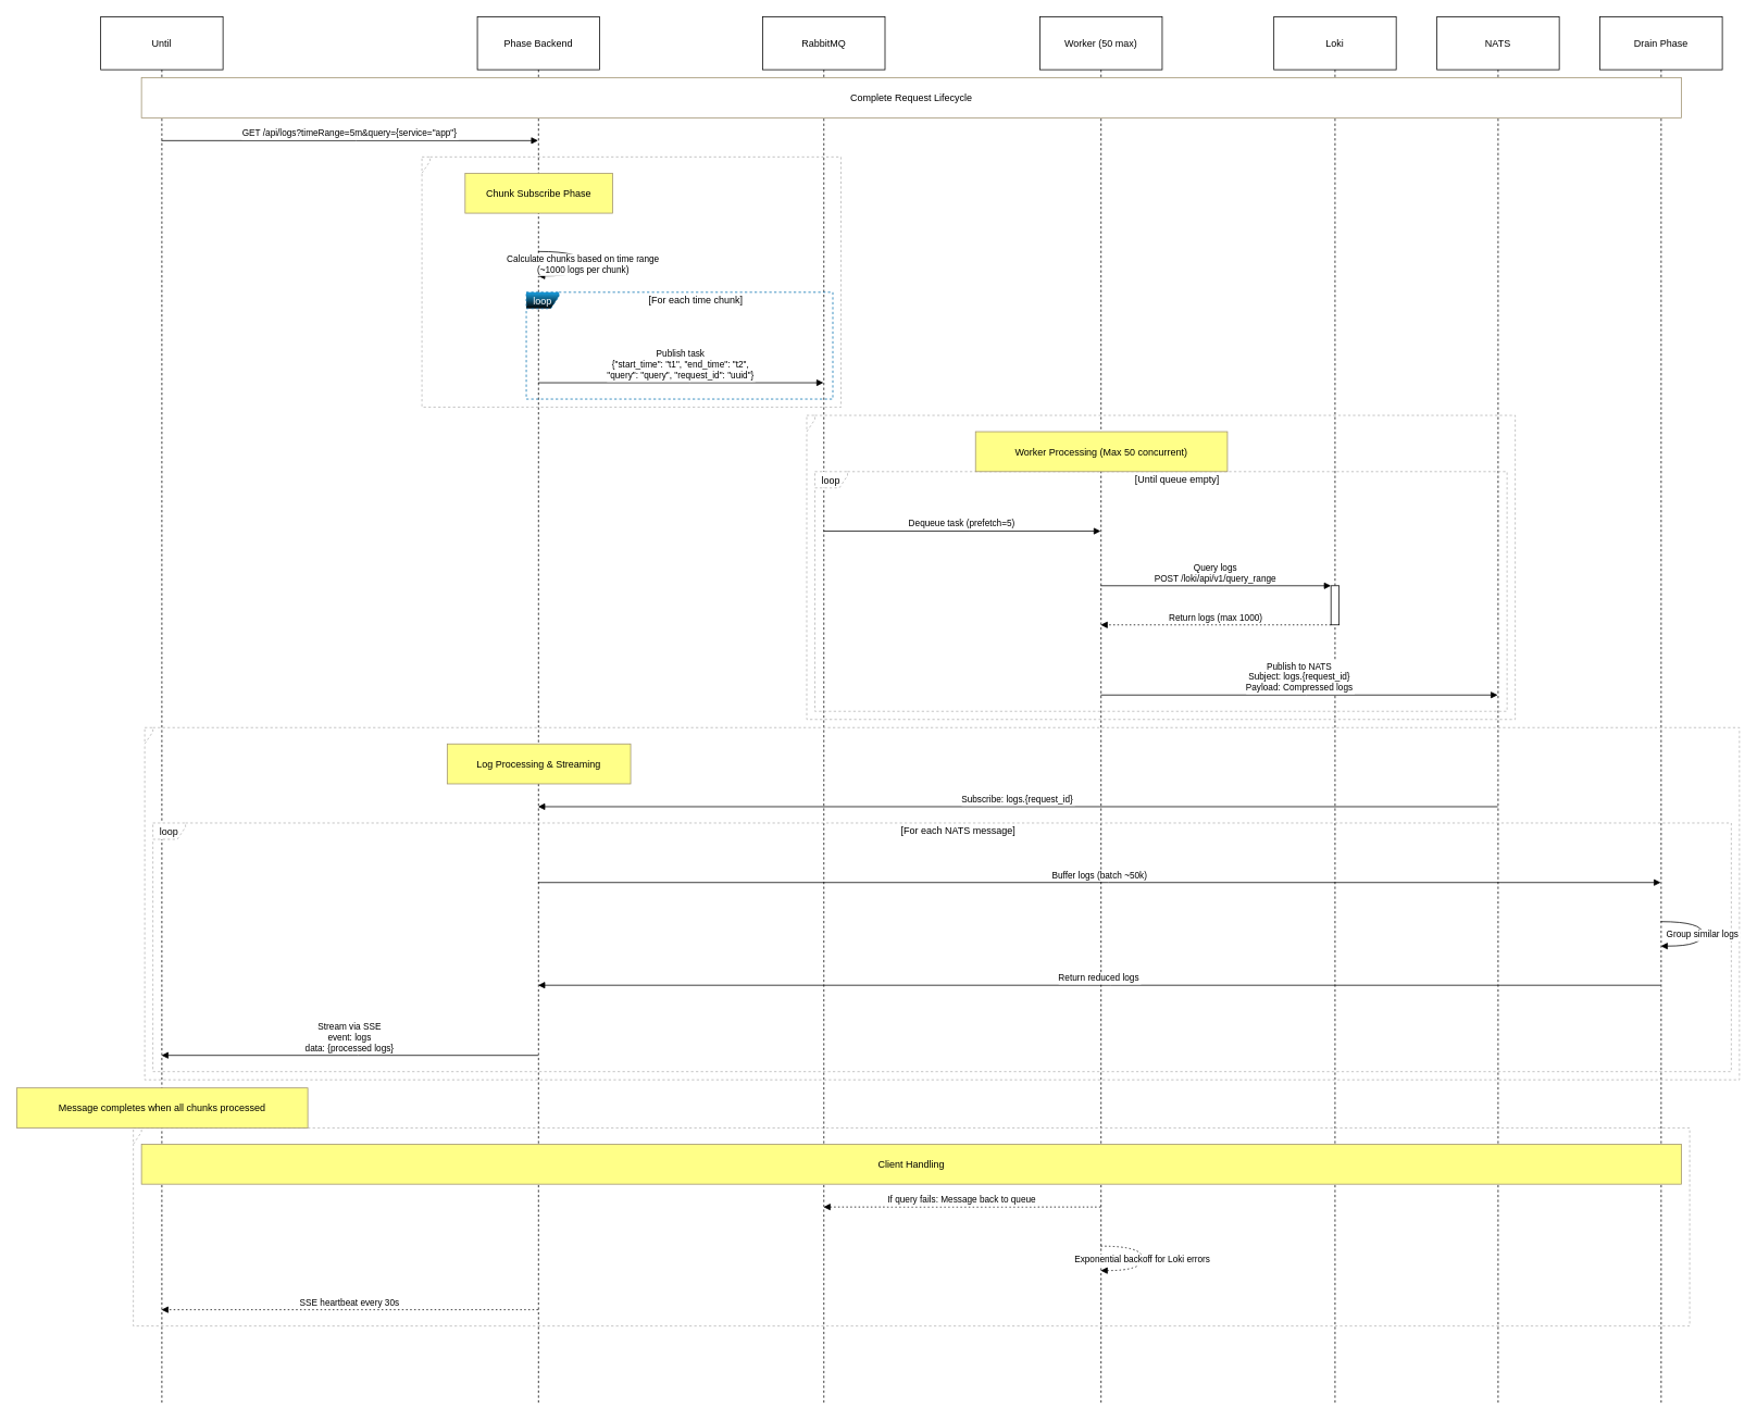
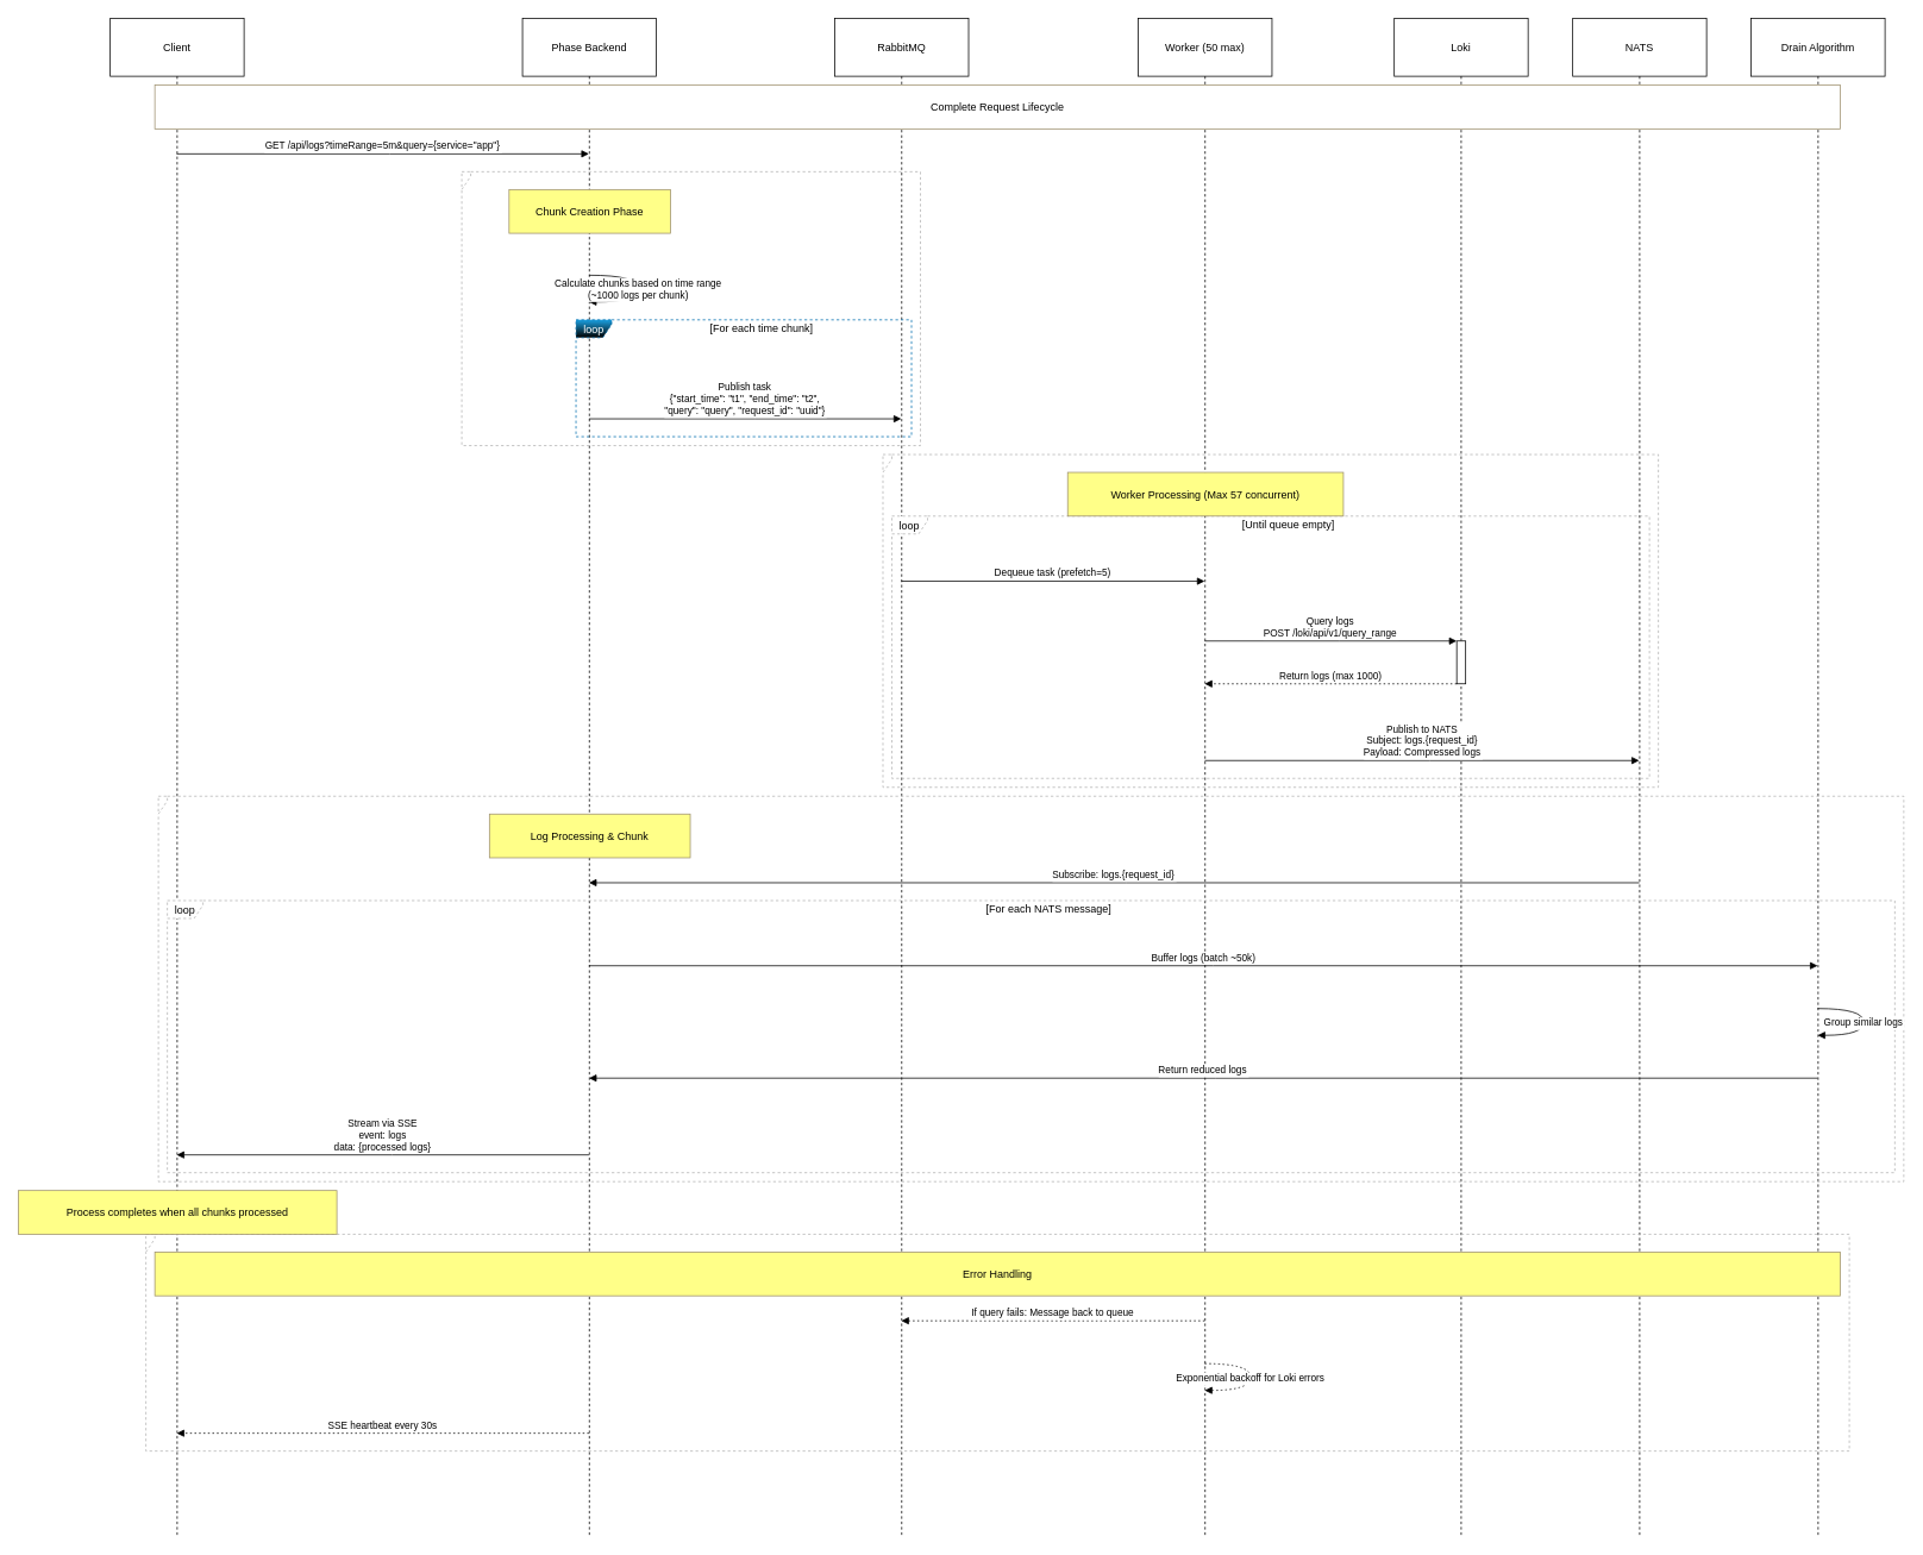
- <mxCell id="2" value="Until" style="shape=umlLifeline;perimeter=lifelinePerimeter;whiteSpace=wrap;container=1;dropTarget=0;collapsible=0;recursiveResize=0;outlineConnect=0;portConstraint=eastwest;newEdgeStyle={&quot;edgeStyle&quot;:&quot;elbowEdgeStyle&quot;,&quot;elbow&quot;:&quot;vertical&quot;,&quot;curved&quot;:0,&quot;rounded&quot;:0};size=65;" vertex="1" parent="1"><mxGeometry x="123" y="20" width="150" height="1701" as="geometry" /></mxCell>
+ <mxCell id="2" value="Client" style="shape=umlLifeline;perimeter=lifelinePerimeter;whiteSpace=wrap;container=1;dropTarget=0;collapsible=0;recursiveResize=0;outlineConnect=0;portConstraint=eastwest;newEdgeStyle={&quot;edgeStyle&quot;:&quot;elbowEdgeStyle&quot;,&quot;elbow&quot;:&quot;vertical&quot;,&quot;curved&quot;:0,&quot;rounded&quot;:0};size=65;" vertex="1" parent="1"><mxGeometry x="123" y="20" width="150" height="1701" as="geometry" /></mxCell>
- <mxCell id="9" value="Drain Phase" style="shape=umlLifeline;perimeter=lifelinePerimeter;whiteSpace=wrap;container=1;dropTarget=0;collapsible=0;recursiveResize=0;outlineConnect=0;portConstraint=eastwest;newEdgeStyle={&quot;edgeStyle&quot;:&quot;elbowEdgeStyle&quot;,&quot;elbow&quot;:&quot;vertical&quot;,&quot;curved&quot;:0,&quot;rounded&quot;:0};size=65;" vertex="1" parent="1"><mxGeometry x="1962" y="20" width="150" height="1701" as="geometry" /></mxCell>
+ <mxCell id="9" value="Drain Algorithm" style="shape=umlLifeline;perimeter=lifelinePerimeter;whiteSpace=wrap;container=1;dropTarget=0;collapsible=0;recursiveResize=0;outlineConnect=0;portConstraint=eastwest;newEdgeStyle={&quot;edgeStyle&quot;:&quot;elbowEdgeStyle&quot;,&quot;elbow&quot;:&quot;vertical&quot;,&quot;curved&quot;:0,&quot;rounded&quot;:0};size=65;" vertex="1" parent="1"><mxGeometry x="1962" y="20" width="150" height="1701" as="geometry" /></mxCell>
- <mxCell id="40" value="Chunk Subscribe Phase" style="fillColor=#ffff88;strokeColor=#9E916F;" vertex="1" parent="1"><mxGeometry x="570" y="212" width="181" height="49" as="geometry" /></mxCell>
+ <mxCell id="40" value="Chunk Creation Phase" style="fillColor=#ffff88;strokeColor=#9E916F;" vertex="1" parent="1"><mxGeometry x="570" y="212" width="181" height="49" as="geometry" /></mxCell>
- <mxCell id="41" value="Worker Processing (Max 50 concurrent)" style="fillColor=#ffff88;strokeColor=#9E916F;" vertex="1" parent="1"><mxGeometry x="1196" y="529" width="309" height="49" as="geometry" /></mxCell>
+ <mxCell id="41" value="Worker Processing (Max 57 concurrent)" style="fillColor=#ffff88;strokeColor=#9E916F;" vertex="1" parent="1"><mxGeometry x="1196" y="529" width="309" height="49" as="geometry" /></mxCell>
- <mxCell id="42" value="Log Processing &amp; Streaming" style="fillColor=#ffff88;strokeColor=#9E916F;" vertex="1" parent="1"><mxGeometry x="548" y="912" width="225" height="49" as="geometry" /></mxCell>
+ <mxCell id="42" value="Log Processing &amp; Chunk" style="fillColor=#ffff88;strokeColor=#9E916F;" vertex="1" parent="1"><mxGeometry x="548" y="912" width="225" height="49" as="geometry" /></mxCell>
- <mxCell id="43" value="Message completes when all chunks processed" style="fillColor=#ffff88;strokeColor=#9E916F;" vertex="1" parent="1"><mxGeometry x="20" y="1334" width="357" height="49" as="geometry" /></mxCell>
+ <mxCell id="43" value="Process completes when all chunks processed" style="fillColor=#ffff88;strokeColor=#9E916F;" vertex="1" parent="1"><mxGeometry x="20" y="1334" width="357" height="49" as="geometry" /></mxCell>
- <mxCell id="44" value="Client Handling" style="fillColor=#ffff88;strokeColor=#9E916F;" vertex="1" parent="1"><mxGeometry x="173" y="1403" width="1889" height="49" as="geometry" /></mxCell>
+ <mxCell id="44" value="Error Handling" style="fillColor=#ffff88;strokeColor=#9E916F;" vertex="1" parent="1"><mxGeometry x="173" y="1403" width="1889" height="49" as="geometry" /></mxCell>
